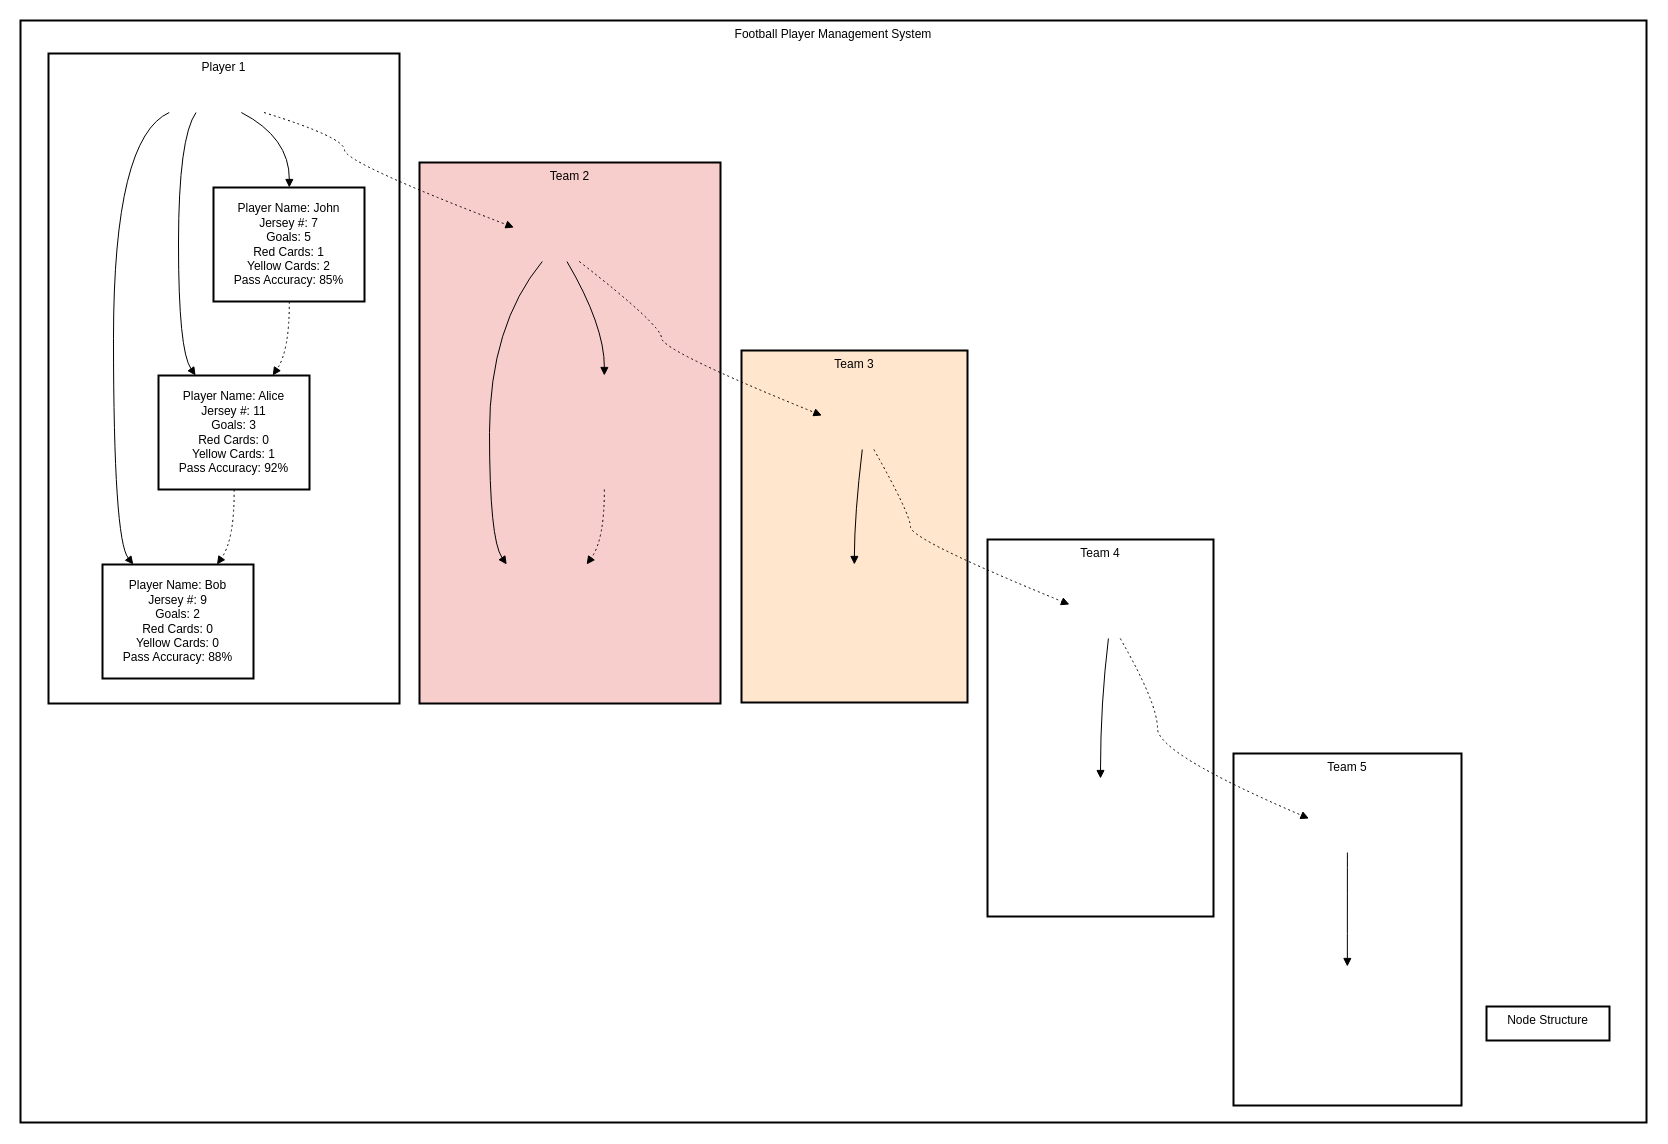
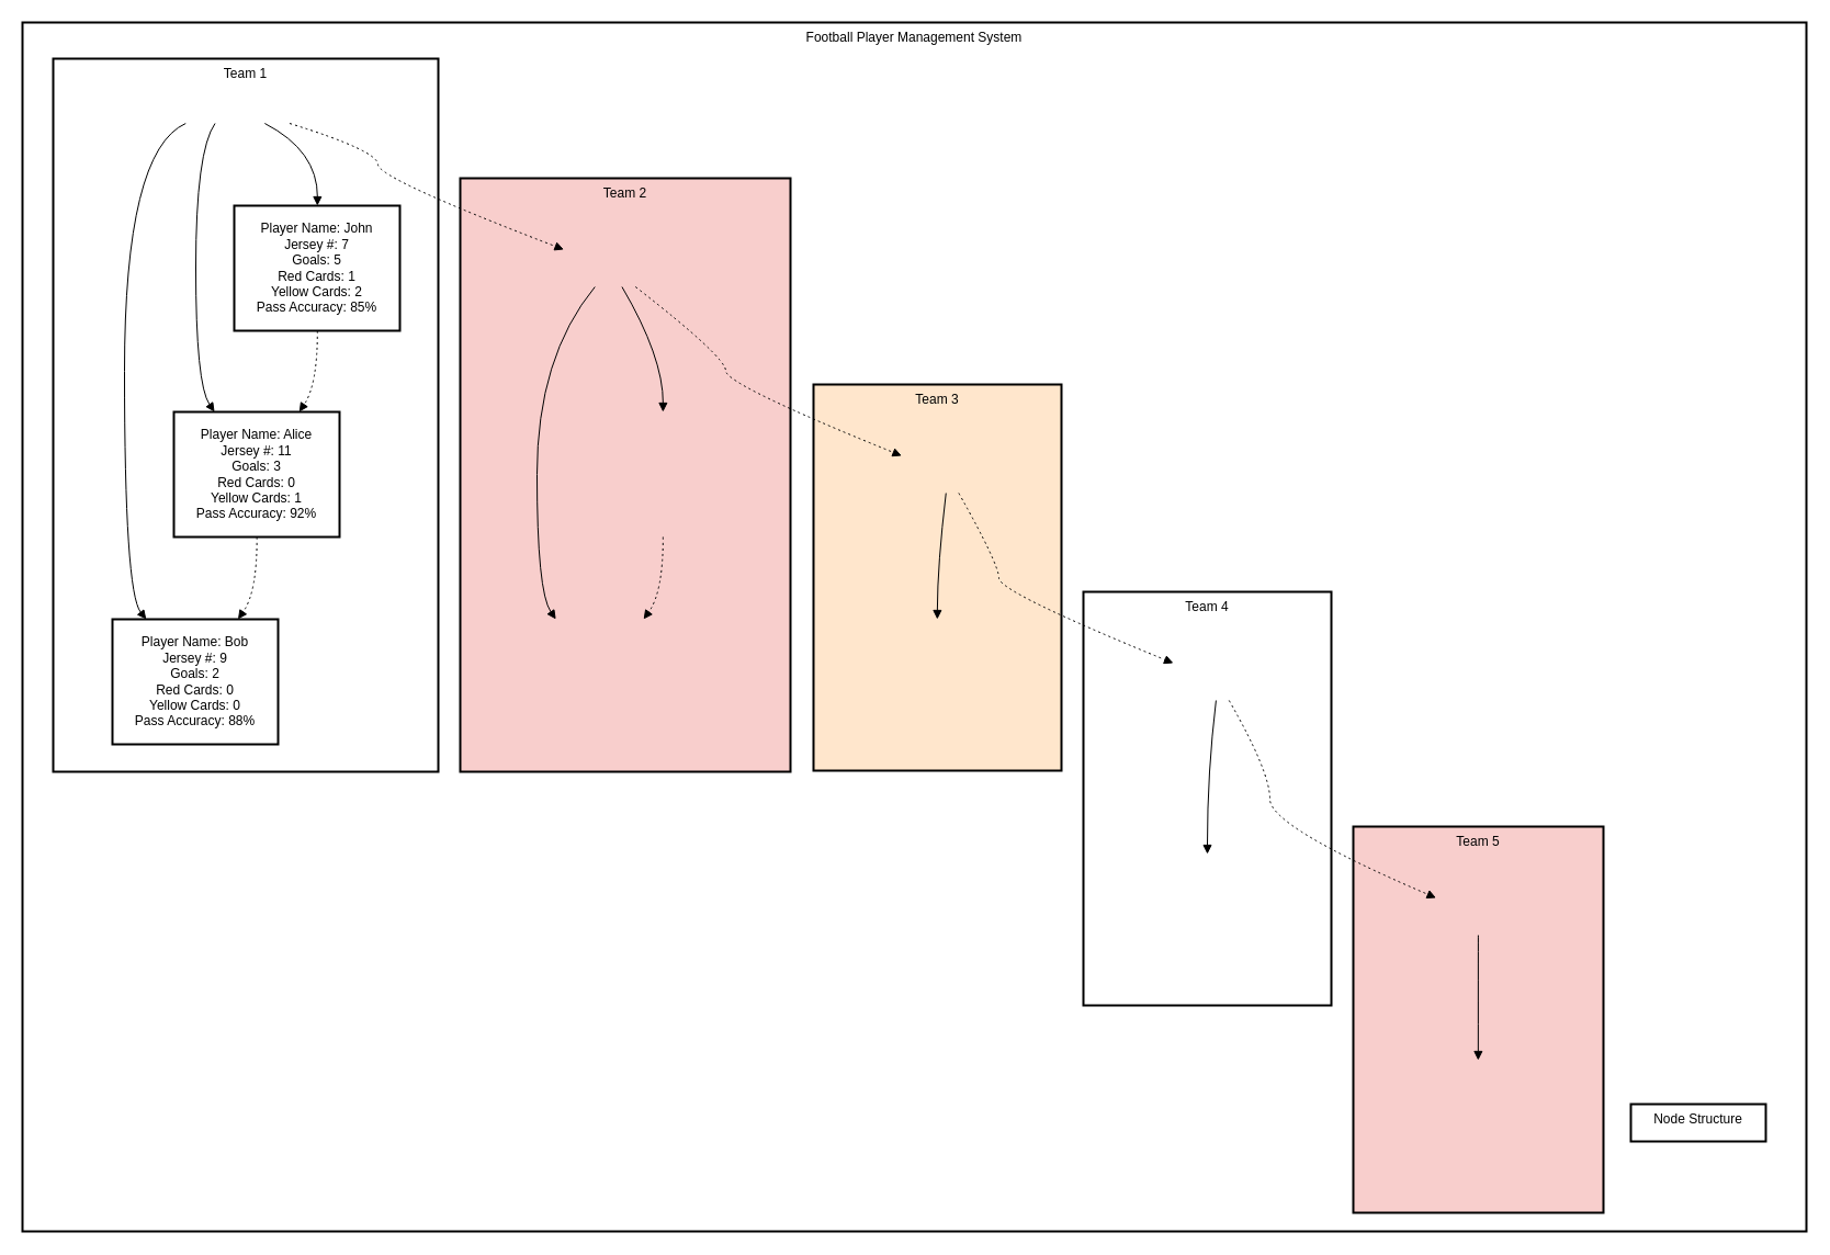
- <mxCell id="4" value="Player 1" style="whiteSpace=wrap;strokeWidth=2;verticalAlign=top;" vertex="1" parent="2"><mxGeometry x="28" y="33" width="351" height="650" as="geometry" /></mxCell>
+ <mxCell id="4" value="Team 1" style="whiteSpace=wrap;strokeWidth=2;verticalAlign=top;" vertex="1" parent="2"><mxGeometry x="28" y="33" width="351" height="650" as="geometry" /></mxCell>
- <mxCell id="20" value="Team 5" style="whiteSpace=wrap;strokeWidth=2;verticalAlign=top;" vertex="1" parent="2"><mxGeometry x="1213" y="733" width="228" height="352" as="geometry" /></mxCell>
+ <mxCell id="20" value="Team 5" style="whiteSpace=wrap;strokeWidth=2;verticalAlign=top;fillColor=#f8cecc;" vertex="1" parent="2"><mxGeometry x="1213" y="733" width="228" height="352" as="geometry" /></mxCell>
